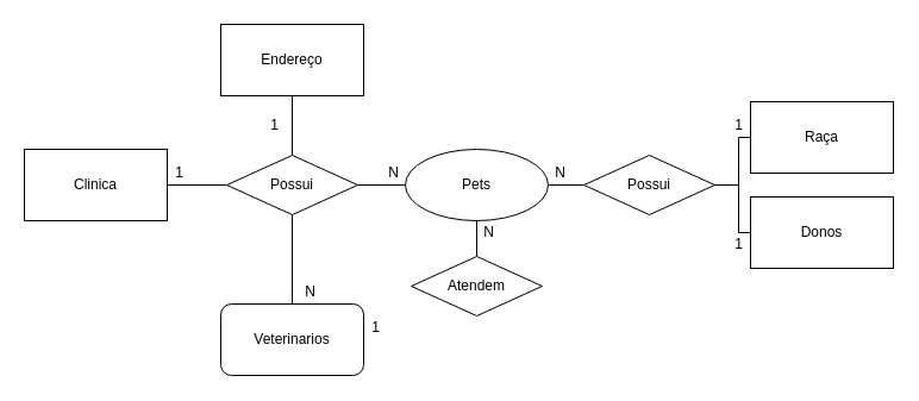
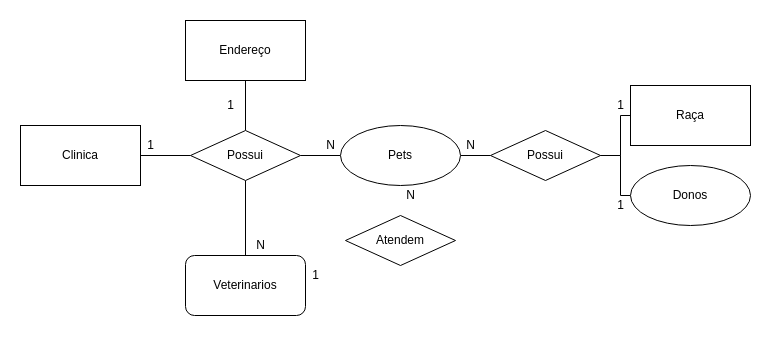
- <mxCell id="15" value="Donos" style="rounded=0;whiteSpace=wrap;html=1;" vertex="1" parent="1"><mxGeometry x="630" y="165" width="120" height="60" as="geometry" /></mxCell>
+ <mxCell id="15" value="Donos" style="ellipse;whiteSpace=wrap;html=1;" vertex="1" parent="1"><mxGeometry x="630" y="165" width="120" height="60" as="geometry" /></mxCell>
- <mxCell id="17" style="edgeStyle=orthogonalEdgeStyle;rounded=0;orthogonalLoop=1;jettySize=auto;html=1;entryX=0.5;entryY=1;entryDx=0;entryDy=0;endArrow=none;endFill=0;" edge="1" parent="1" source="18" target="9"><mxGeometry relative="1" as="geometry" /></mxCell>
